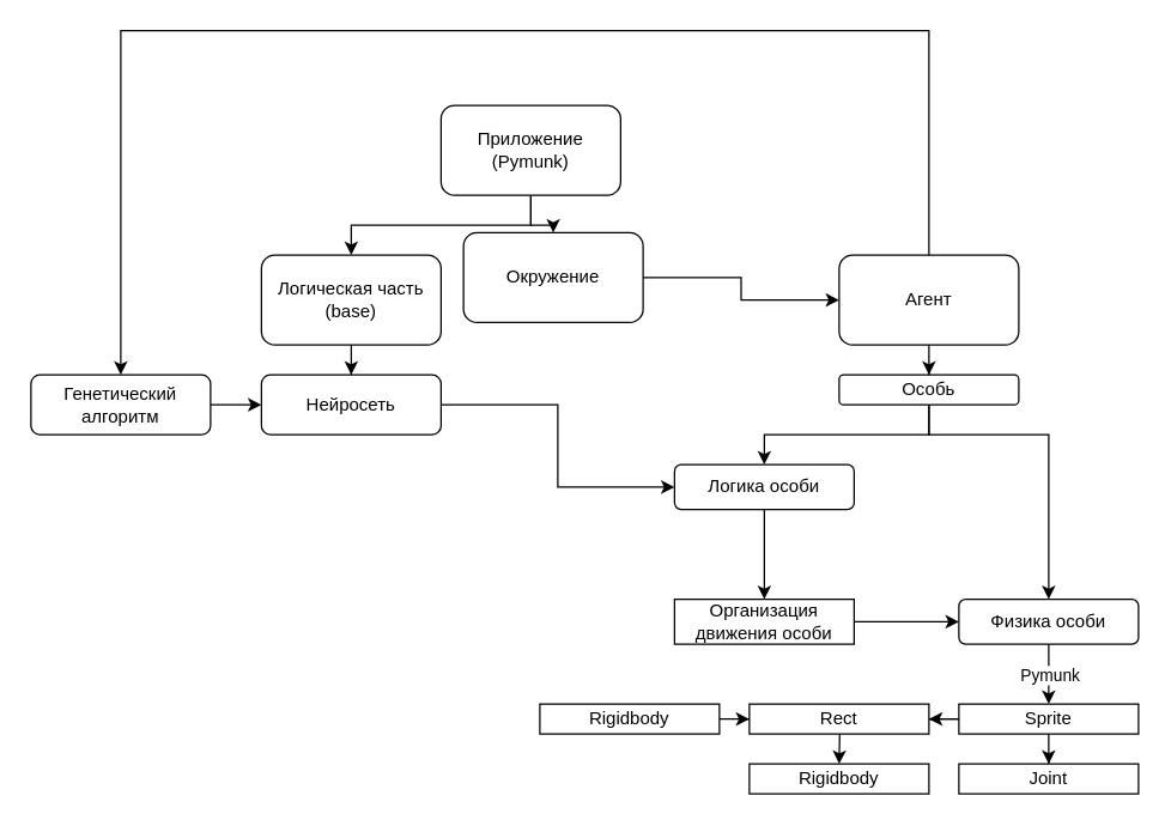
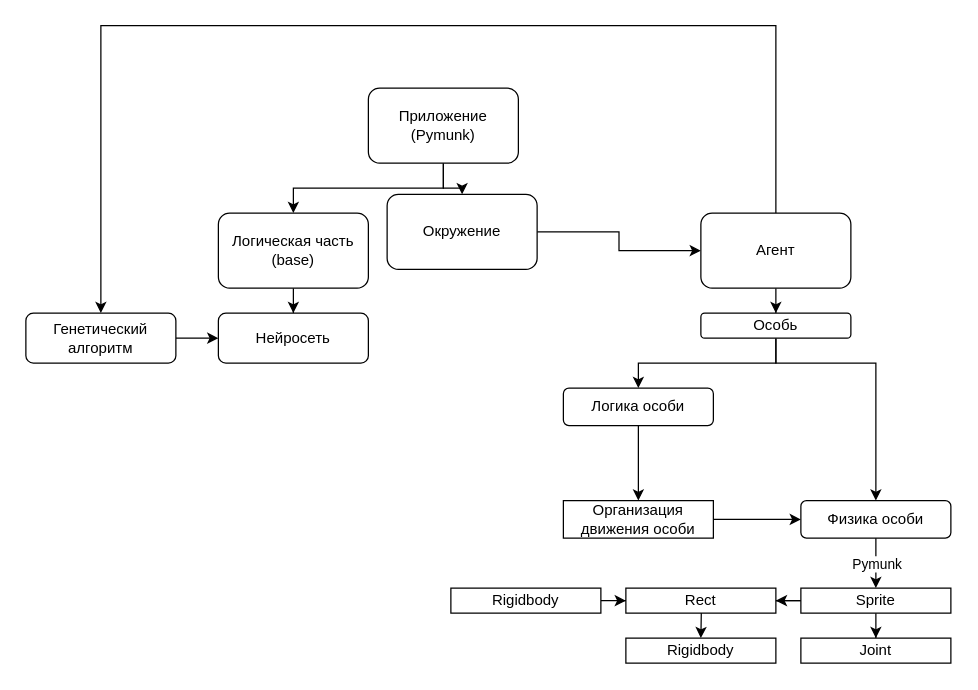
- <mxCell id="28" style="edgeStyle=orthogonalEdgeStyle;rounded=0;orthogonalLoop=1;jettySize=auto;html=1;entryX=0;entryY=0.5;entryDx=0;entryDy=0;align=center;" parent="1" source="29" target="16" edge="1"><mxGeometry relative="1" as="geometry" /></mxCell>
